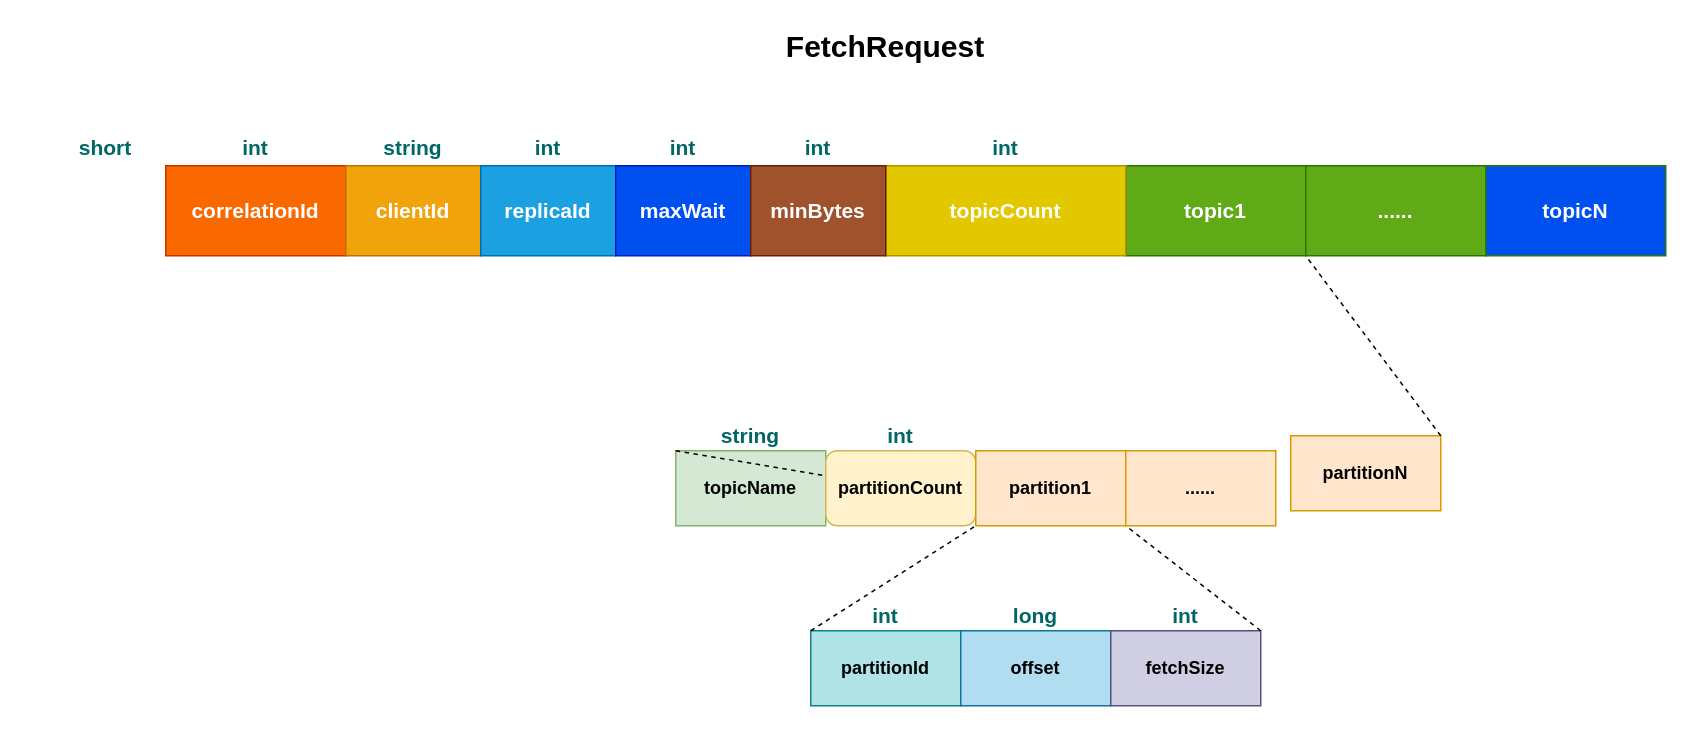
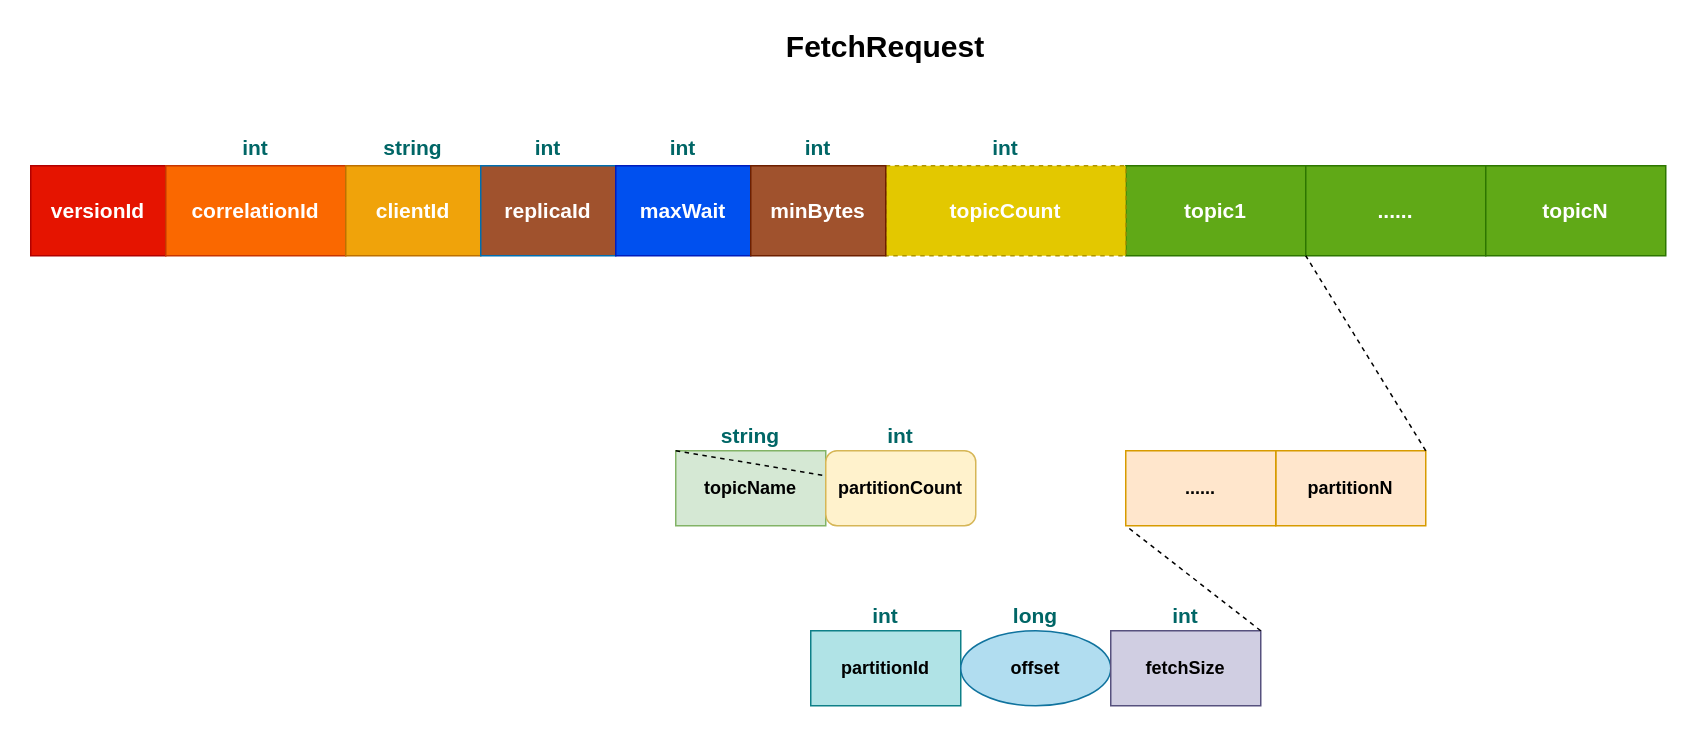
- <mxCell id="8" value="short" style="text;html=1;strokeColor=none;fillColor=none;align=center;verticalAlign=middle;whiteSpace=wrap;rounded=0;fontSize=14;fontStyle=1;fontColor=#006666;" parent="1" vertex="1"><mxGeometry x="50" y="88" width="40" height="20" as="geometry" /></mxCell>
+ <mxCell id="2" value="versionId" style="rounded=0;whiteSpace=wrap;html=1;fontSize=14;fillColor=#e51400;strokeColor=#B20000;fontColor=#ffffff;fontStyle=1" parent="1" vertex="1"><mxGeometry x="20" y="110" width="90" height="60" as="geometry" /></mxCell>
- <mxCell id="11" value="replicaId" style="rounded=0;whiteSpace=wrap;html=1;fontSize=14;fillColor=#1ba1e2;strokeColor=#006EAF;fontColor=#ffffff;fontStyle=1" parent="1" vertex="1"><mxGeometry x="320" y="110" width="90" height="60" as="geometry" /></mxCell>
+ <mxCell id="11" value="replicaId" style="rounded=0;whiteSpace=wrap;html=1;fontSize=14;fillColor=#a0522d;strokeColor=#006EAF;fontColor=#ffffff;fontStyle=1;" parent="1" vertex="1"><mxGeometry x="320" y="110" width="90" height="60" as="geometry" /></mxCell>
- <mxCell id="13" value="topicCount" style="rounded=0;whiteSpace=wrap;html=1;fontSize=14;fillColor=#e3c800;strokeColor=#B09500;fontColor=#ffffff;fontStyle=1" parent="1" vertex="1"><mxGeometry x="590" y="110" width="160" height="60" as="geometry" /></mxCell>
+ <mxCell id="13" value="topicCount" style="rounded=0;whiteSpace=wrap;html=1;fontSize=14;fillColor=#e3c800;strokeColor=#B09500;fontColor=#ffffff;fontStyle=1;dashed=1;" parent="1" vertex="1"><mxGeometry x="590" y="110" width="160" height="60" as="geometry" /></mxCell>
- <mxCell id="7" value="topicN" style="rounded=0;whiteSpace=wrap;html=1;fontSize=14;fillColor=#0050ef;strokeColor=#2D7600;fontColor=#ffffff;fontStyle=1;" parent="1" vertex="1"><mxGeometry x="990" y="110" width="120" height="60" as="geometry" /></mxCell>
+ <mxCell id="7" value="topicN" style="rounded=0;whiteSpace=wrap;html=1;fontSize=14;fillColor=#60a917;strokeColor=#2D7600;fontColor=#ffffff;fontStyle=1" parent="1" vertex="1"><mxGeometry x="990" y="110" width="120" height="60" as="geometry" /></mxCell>
- <mxCell id="18" value="partitionN" style="rounded=0;whiteSpace=wrap;html=1;fillColor=#ffe6cc;strokeColor=#d79b00;fontStyle=1" parent="1" vertex="1"><mxGeometry x="860" y="290" width="100" height="50" as="geometry" /></mxCell>
+ <mxCell id="18" value="partitionN" style="rounded=0;whiteSpace=wrap;html=1;fillColor=#ffe6cc;strokeColor=#d79b00;fontStyle=1" parent="1" vertex="1"><mxGeometry x="850" y="300" width="100" height="50" as="geometry" /></mxCell>
- <mxCell id="17" value="partition1" style="rounded=0;whiteSpace=wrap;html=1;fillColor=#ffe6cc;strokeColor=#d79b00;fontStyle=1" parent="1" vertex="1"><mxGeometry x="650" y="300" width="100" height="50" as="geometry" /></mxCell>
- <mxCell id="28" value="" style="endArrow=none;dashed=1;html=1;exitX=0;exitY=0;exitDx=0;exitDy=0;entryX=0;entryY=1;entryDx=0;entryDy=0;" parent="1" source="25" target="17" edge="1"><mxGeometry width="50" height="50" relative="1" as="geometry"><mxPoint x="460" y="310" as="sourcePoint" /><mxPoint x="760" y="180" as="targetPoint" /></mxGeometry></mxCell>
- <mxCell id="26" value="offset" style="rounded=0;whiteSpace=wrap;html=1;fillColor=#b1ddf0;strokeColor=#10739e;fontStyle=1" parent="1" vertex="1"><mxGeometry x="640" y="420" width="100" height="50" as="geometry" /></mxCell>
+ <mxCell id="26" value="offset" style="ellipse;whiteSpace=wrap;html=1;fillColor=#b1ddf0;strokeColor=#10739e;fontStyle=1;" parent="1" vertex="1"><mxGeometry x="640" y="420" width="100" height="50" as="geometry" /></mxCell>
